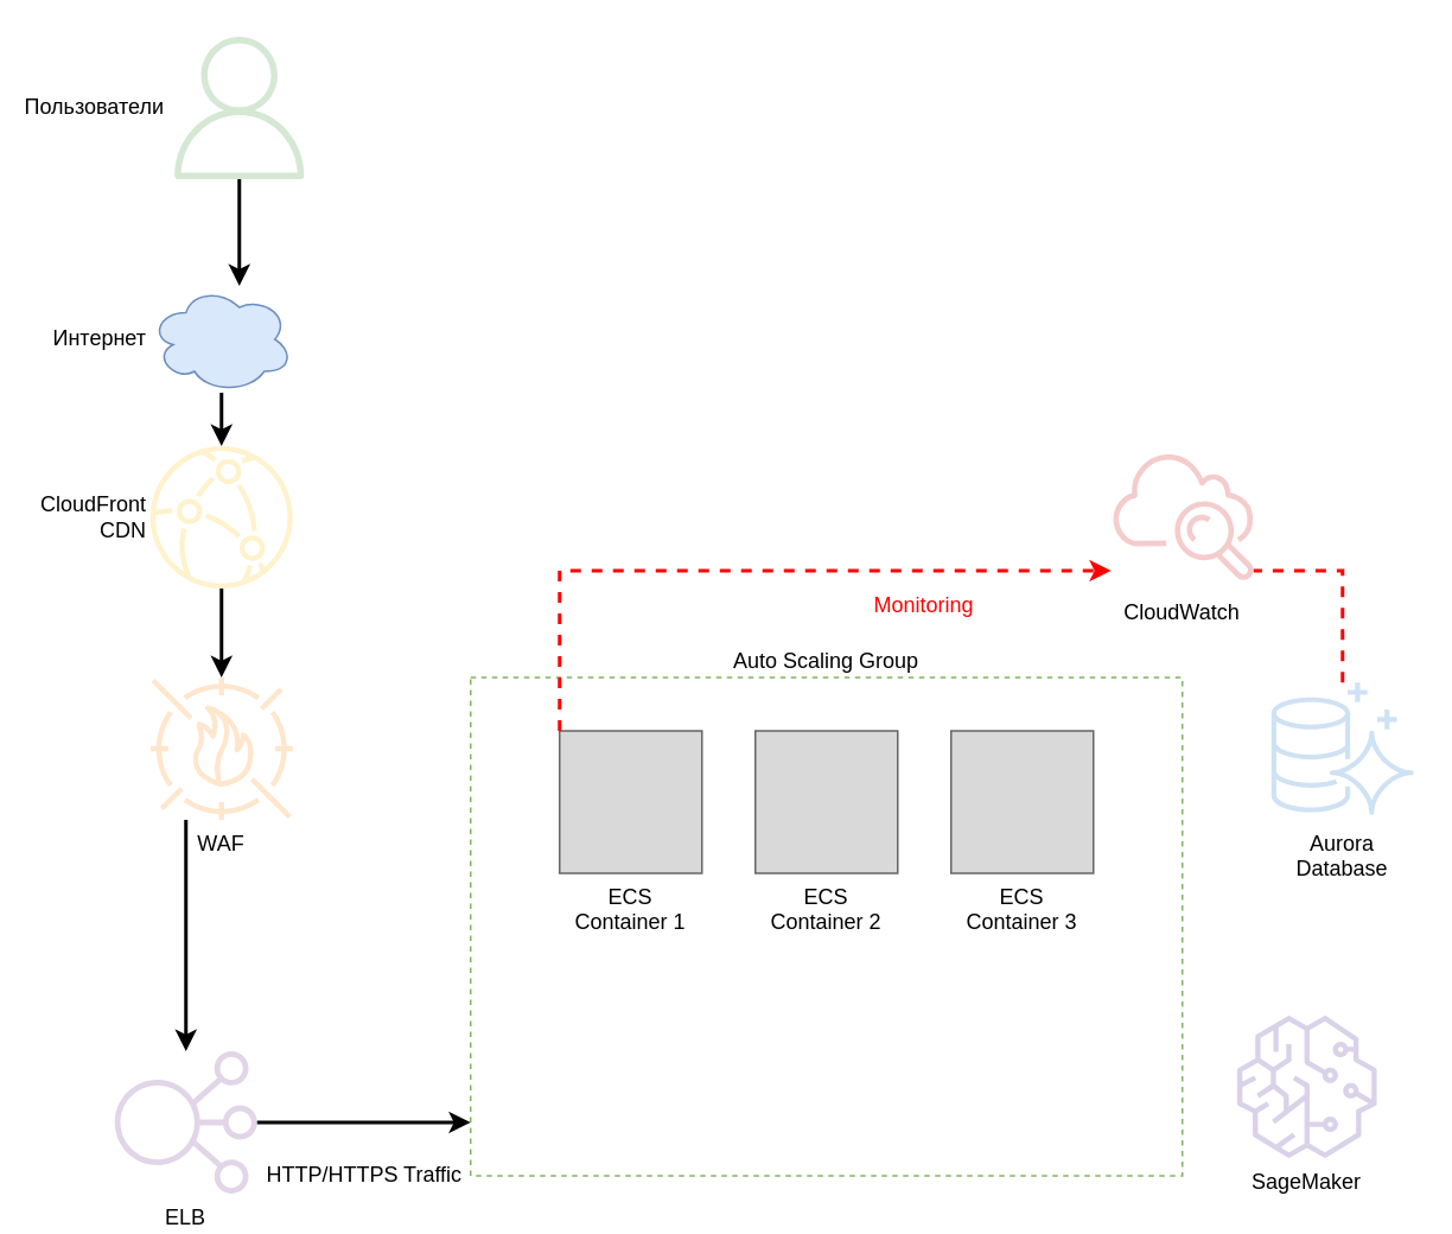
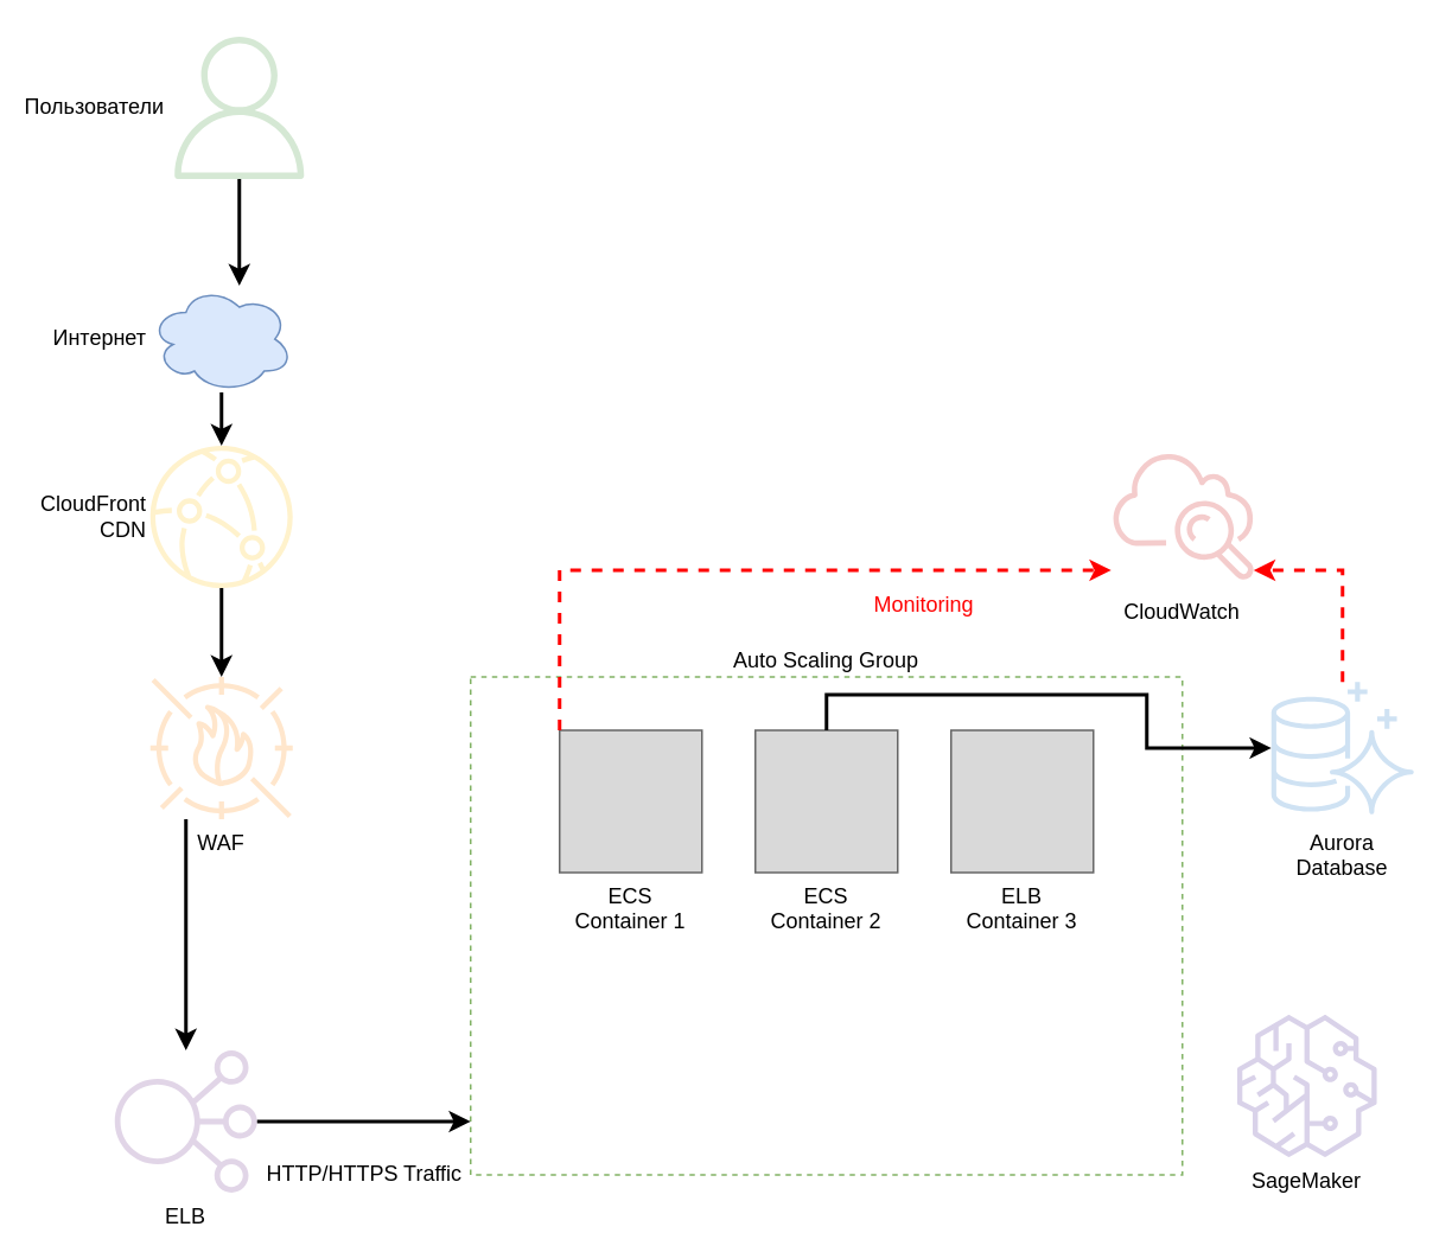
- <mxCell id="21" style="dashed=1;strokeColor=#ff0000;edgeStyle=orthogonalEdgeStyle;rounded=0;html=1;strokeWidth=2;endArrow=none;" parent="1" source="12" target="14" edge="1"><mxGeometry relative="1" as="geometry"><Array as="points"><mxPoint x="710" y="420" /><mxPoint x="710" y="320" /></Array></mxGeometry></mxCell>
+ <mxCell id="21" style="dashed=1;strokeColor=#ff0000;edgeStyle=orthogonalEdgeStyle;rounded=0;html=1;strokeWidth=2;" parent="1" source="12" target="14" edge="1"><mxGeometry relative="1" as="geometry"><Array as="points"><mxPoint x="710" y="420" /><mxPoint x="710" y="320" /></Array></mxGeometry></mxCell>
+ <mxCell id="11" style="edgeStyle=orthogonalEdgeStyle;rounded=0;html=1;strokeWidth=2;strokeColor=#000000;" parent="7" source="9" target="12" edge="1"><mxGeometry relative="1" as="geometry"><Array as="points"><mxPoint x="200" y="10" /><mxPoint x="380" y="10" /><mxPoint x="380" y="40" /></Array></mxGeometry></mxCell>
- <mxCell id="10" value="ECS Container 3" style="shape=mxgraph.aws4.ecs_container;whiteSpace=wrap;html=1;verticalLabelPosition=bottom;verticalAlign=top;fillColor=#d9d9d9;strokeColor=#666666;" parent="7" vertex="1"><mxGeometry x="270" y="30" width="80" height="80" as="geometry" /></mxCell>
+ <mxCell id="10" value="ELB Container 3" style="shape=mxgraph.aws4.ecs_container;whiteSpace=wrap;html=1;verticalLabelPosition=bottom;verticalAlign=top;fillColor=#d9d9d9;strokeColor=#666666;" parent="7" vertex="1"><mxGeometry x="270" y="30" width="80" height="80" as="geometry" /></mxCell>
